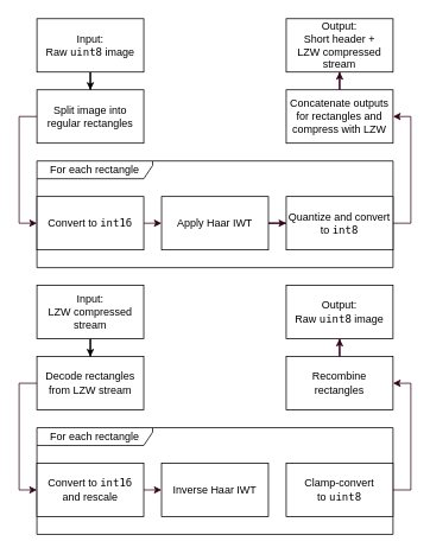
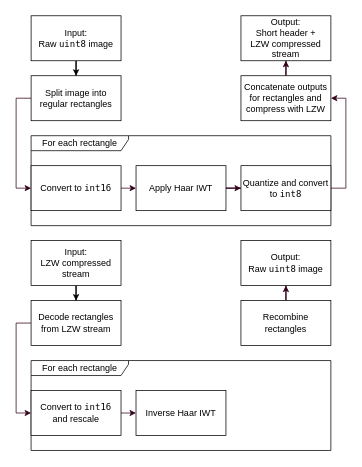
- <mxCell id="24" style="edgeStyle=orthogonalEdgeStyle;rounded=0;orthogonalLoop=1;jettySize=auto;html=1;startArrow=none;startFill=0;endArrow=classic;endFill=1;strokeColor=#33001A;entryX=1;entryY=0.5;entryDx=0;entryDy=0;" edge="1" parent="1" source="25" target="27"><mxGeometry relative="1" as="geometry"><mxPoint x="460.97" y="430" as="targetPoint" /><Array as="points"><mxPoint x="460.97" y="550" /><mxPoint x="460.97" y="430" /></Array></mxGeometry></mxCell>
- <mxCell id="25" value="Clamp-convert&lt;div&gt;to &lt;code&gt;uint8&lt;/code&gt;&lt;br&gt;&lt;/div&gt;" style="rounded=0;whiteSpace=wrap;html=1;strokeColor=#000000;" vertex="1" parent="1"><mxGeometry x="320.97" y="520" width="120" height="60" as="geometry" /></mxCell>
